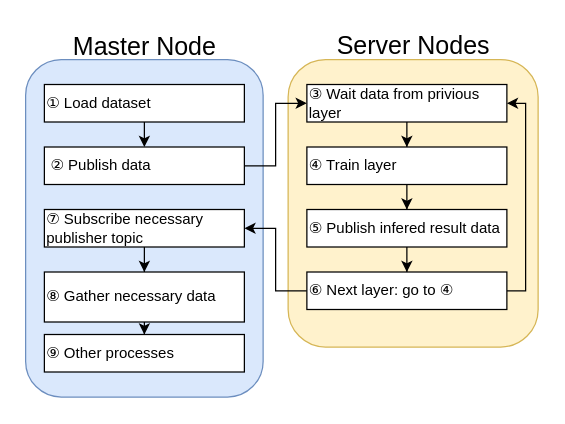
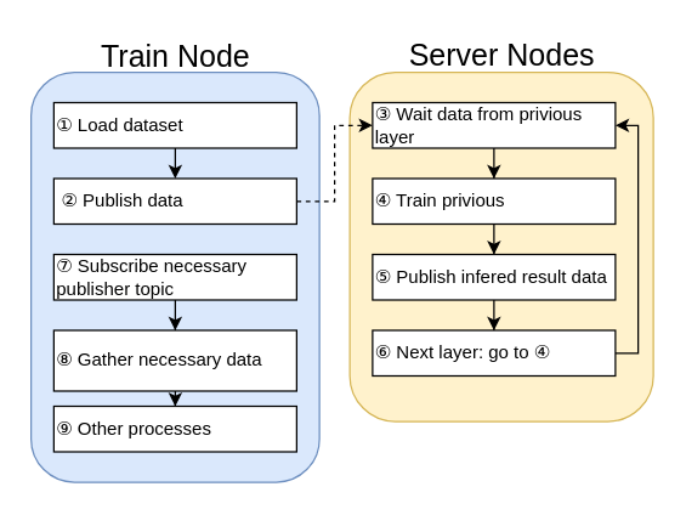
- <mxCell id="4" value="&lt;font style=&quot;font-size: 20px;&quot;&gt;Master Node&lt;/font&gt;" style="text;html=1;strokeColor=none;fillColor=none;align=center;verticalAlign=middle;whiteSpace=wrap;rounded=0;" parent="1" vertex="1"><mxGeometry x="52.5" y="21" width="125" height="30" as="geometry" /></mxCell>
+ <mxCell id="4" value="&lt;font style=&quot;font-size: 20px;&quot;&gt;Train Node&lt;/font&gt;" style="text;html=1;strokeColor=none;fillColor=none;align=center;verticalAlign=middle;whiteSpace=wrap;rounded=0;" parent="1" vertex="1"><mxGeometry x="52.5" y="21" width="125" height="30" as="geometry" /></mxCell>
- <mxCell id="8" style="edgeStyle=orthogonalEdgeStyle;rounded=0;orthogonalLoop=1;jettySize=auto;html=1;entryX=0;entryY=0.5;entryDx=0;entryDy=0;" parent="1" source="9" target="13" edge="1"><mxGeometry relative="1" as="geometry" /></mxCell>
+ <mxCell id="8" style="edgeStyle=orthogonalEdgeStyle;rounded=0;orthogonalLoop=1;jettySize=auto;html=1;entryX=0;entryY=0.5;entryDx=0;entryDy=0;dashed=1;" parent="1" source="9" target="13" edge="1"><mxGeometry relative="1" as="geometry" /></mxCell>
- <mxCell id="18" value="&lt;font style=&quot;font-size: 12px;&quot;&gt;④ Train layer&lt;/font&gt;" style="rounded=0;whiteSpace=wrap;html=1;align=left;" parent="1" vertex="1"><mxGeometry x="245" y="117" width="160" height="30" as="geometry" /></mxCell>
+ <mxCell id="18" value="&lt;font style=&quot;font-size: 12px;&quot;&gt;④ Train privious&lt;/font&gt;" style="rounded=0;whiteSpace=wrap;html=1;align=left;" parent="1" vertex="1"><mxGeometry x="245" y="117" width="160" height="30" as="geometry" /></mxCell>
- <mxCell id="15" style="edgeStyle=orthogonalEdgeStyle;rounded=0;orthogonalLoop=1;jettySize=auto;html=1;entryX=1;entryY=0.5;entryDx=0;entryDy=0;" parent="1" source="16" target="23" edge="1"><mxGeometry relative="1" as="geometry" /></mxCell>
